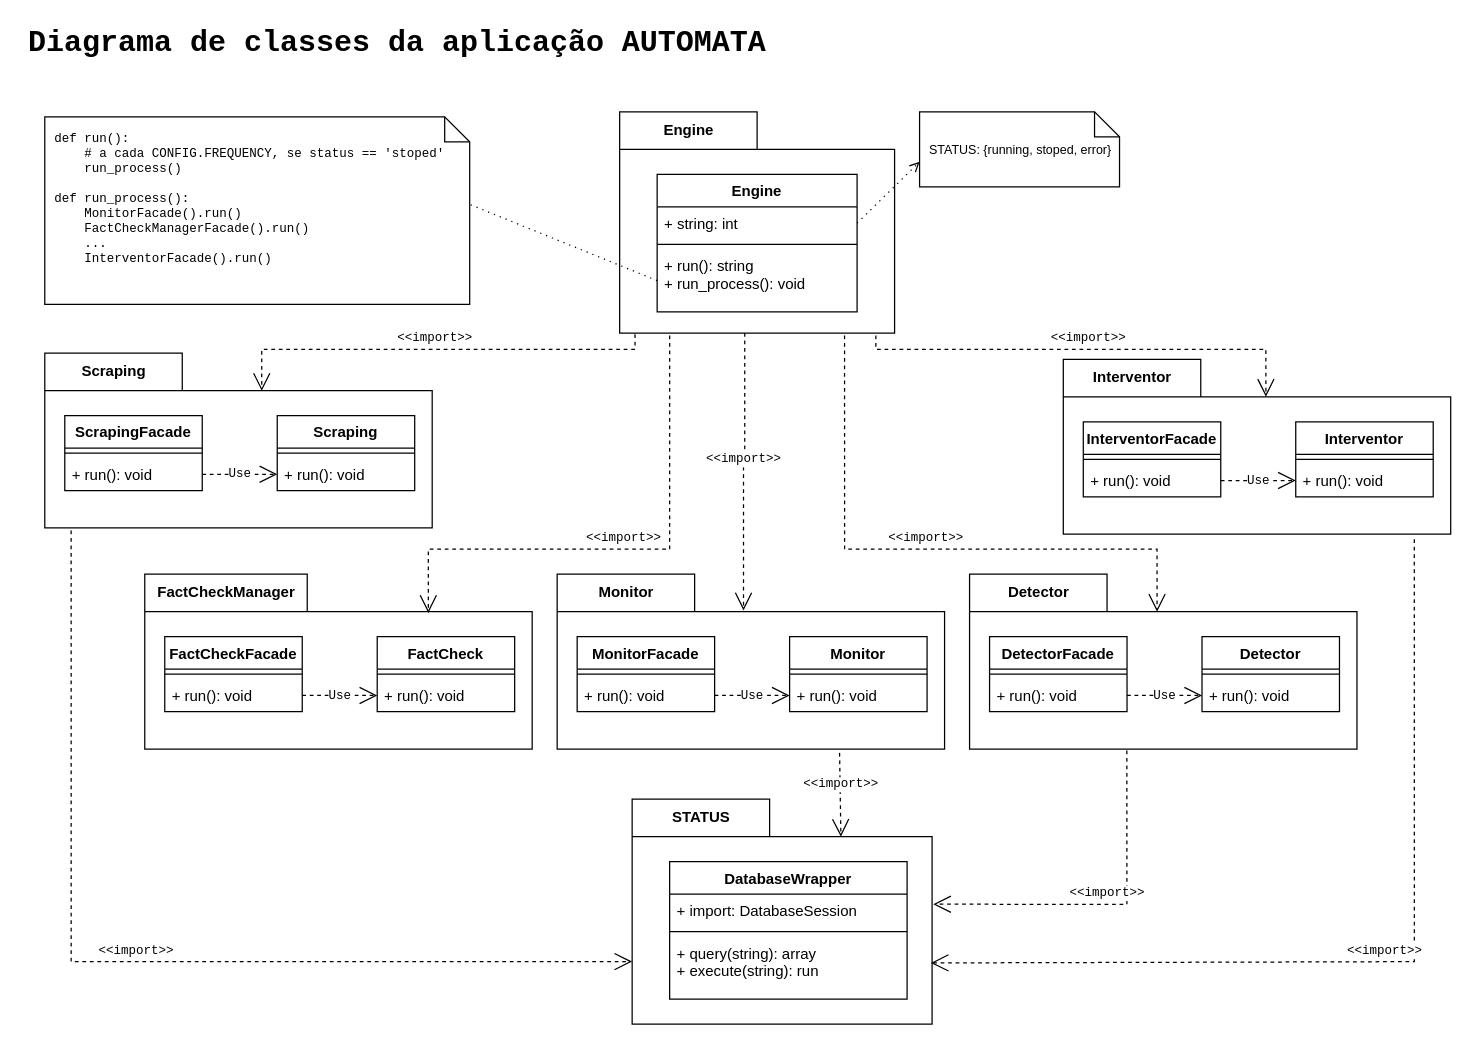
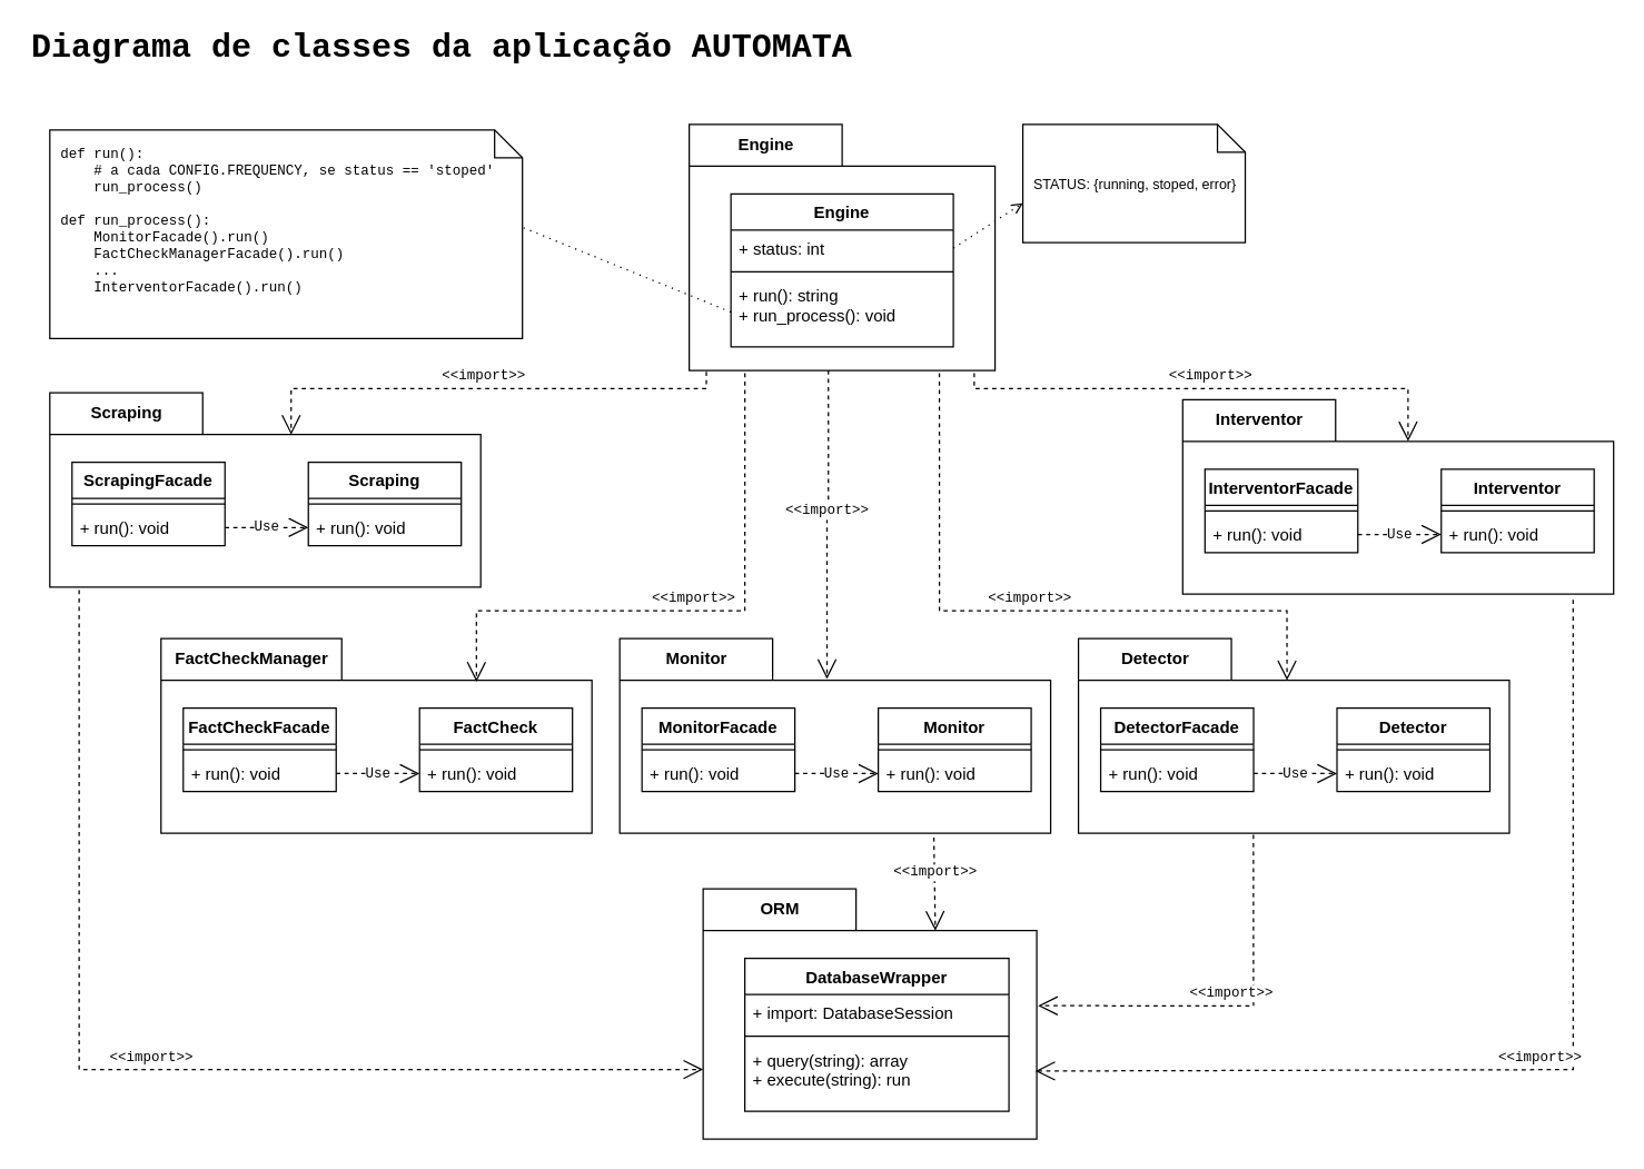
- <mxCell id="12" value="STATUS: {running, stoped, error}" style="shape=note;size=20;whiteSpace=wrap;html=1;fontSize=10;align=left;spacingLeft=6;spacingRight=6;spacingBottom=6;spacingTop=6;" parent="1" vertex="1"><mxGeometry x="735" y="89" width="160" height="60" as="geometry" /></mxCell>
+ <mxCell id="12" value="STATUS: {running, stoped, error}" style="shape=note;size=20;whiteSpace=wrap;html=1;fontSize=10;align=left;spacingLeft=6;spacingRight=6;spacingBottom=6;spacingTop=6;" parent="1" vertex="1"><mxGeometry x="735" y="89" width="160" height="85" as="geometry" /></mxCell>
- <mxCell id="9" value="+ string: int" style="text;strokeColor=none;fillColor=none;align=left;verticalAlign=top;spacingLeft=4;spacingRight=4;overflow=hidden;rotatable=0;points=[[0,0.5],[1,0.5]];portConstraint=eastwest;" parent="8" vertex="1"><mxGeometry y="26" width="160" height="26" as="geometry" /></mxCell>
+ <mxCell id="9" value="+ status: int" style="text;strokeColor=none;fillColor=none;align=left;verticalAlign=top;spacingLeft=4;spacingRight=4;overflow=hidden;rotatable=0;points=[[0,0.5],[1,0.5]];portConstraint=eastwest;" parent="8" vertex="1"><mxGeometry y="26" width="160" height="26" as="geometry" /></mxCell>
- <mxCell id="2" value="STATUS" style="shape=folder;fontStyle=1;tabWidth=110;tabHeight=30;tabPosition=left;html=1;boundedLbl=1;labelInHeader=1;container=1;collapsible=0;recursiveResize=0;" parent="1" vertex="1"><mxGeometry x="505" y="639" width="240" height="180" as="geometry" /></mxCell>
+ <mxCell id="2" value="ORM" style="shape=folder;fontStyle=1;tabWidth=110;tabHeight=30;tabPosition=left;html=1;boundedLbl=1;labelInHeader=1;container=1;collapsible=0;recursiveResize=0;" parent="1" vertex="1"><mxGeometry x="505" y="639" width="240" height="180" as="geometry" /></mxCell>
